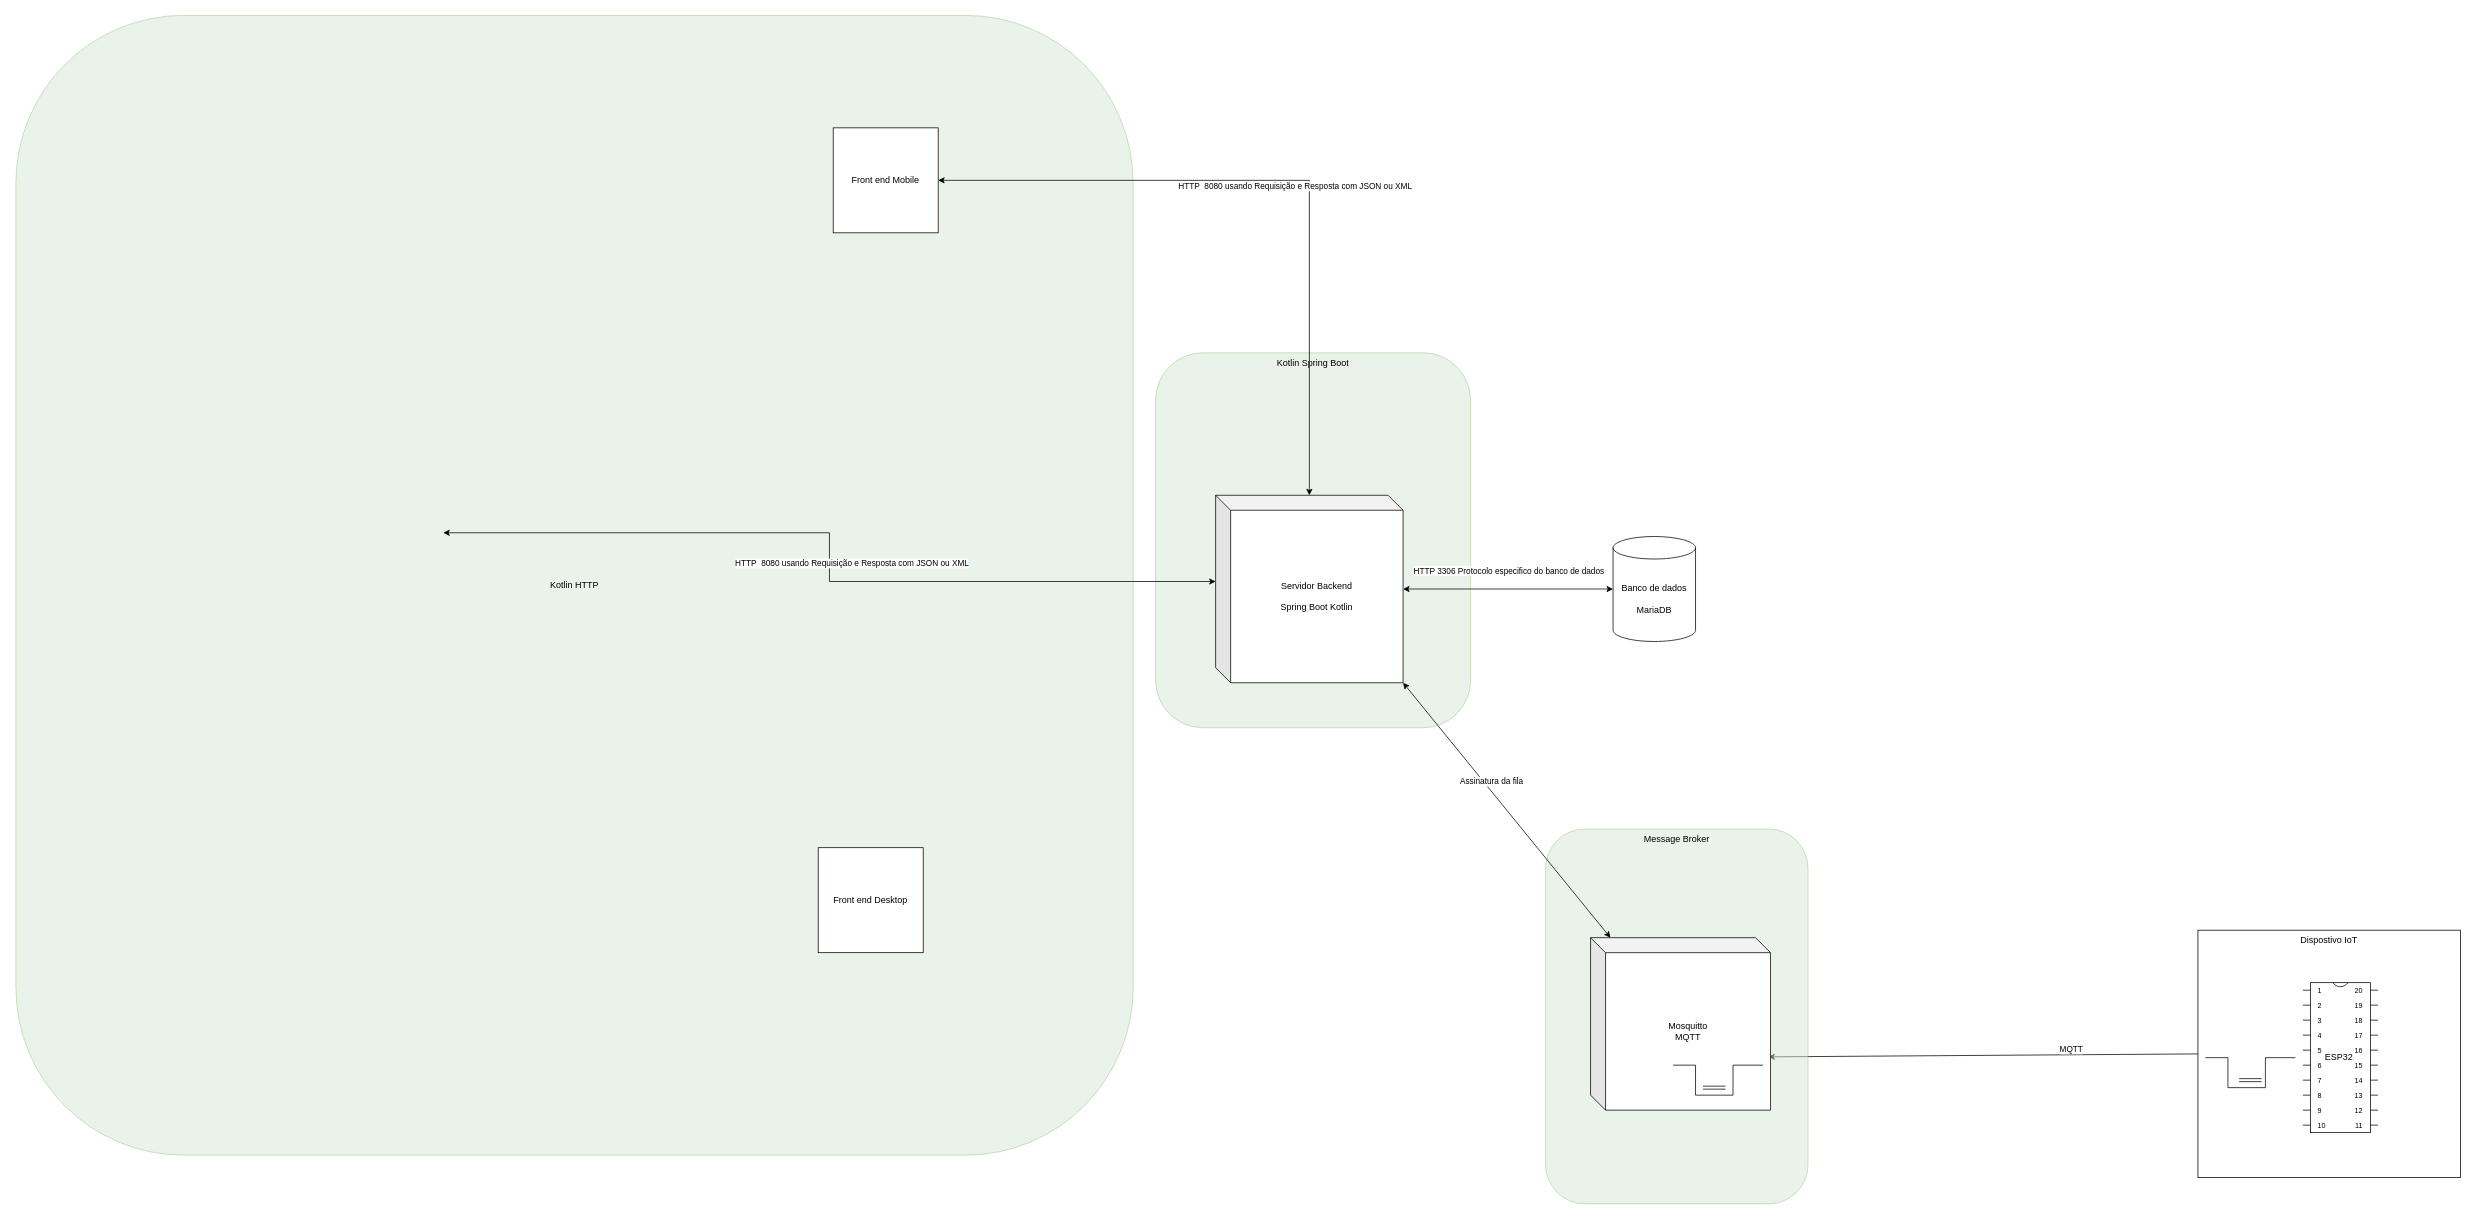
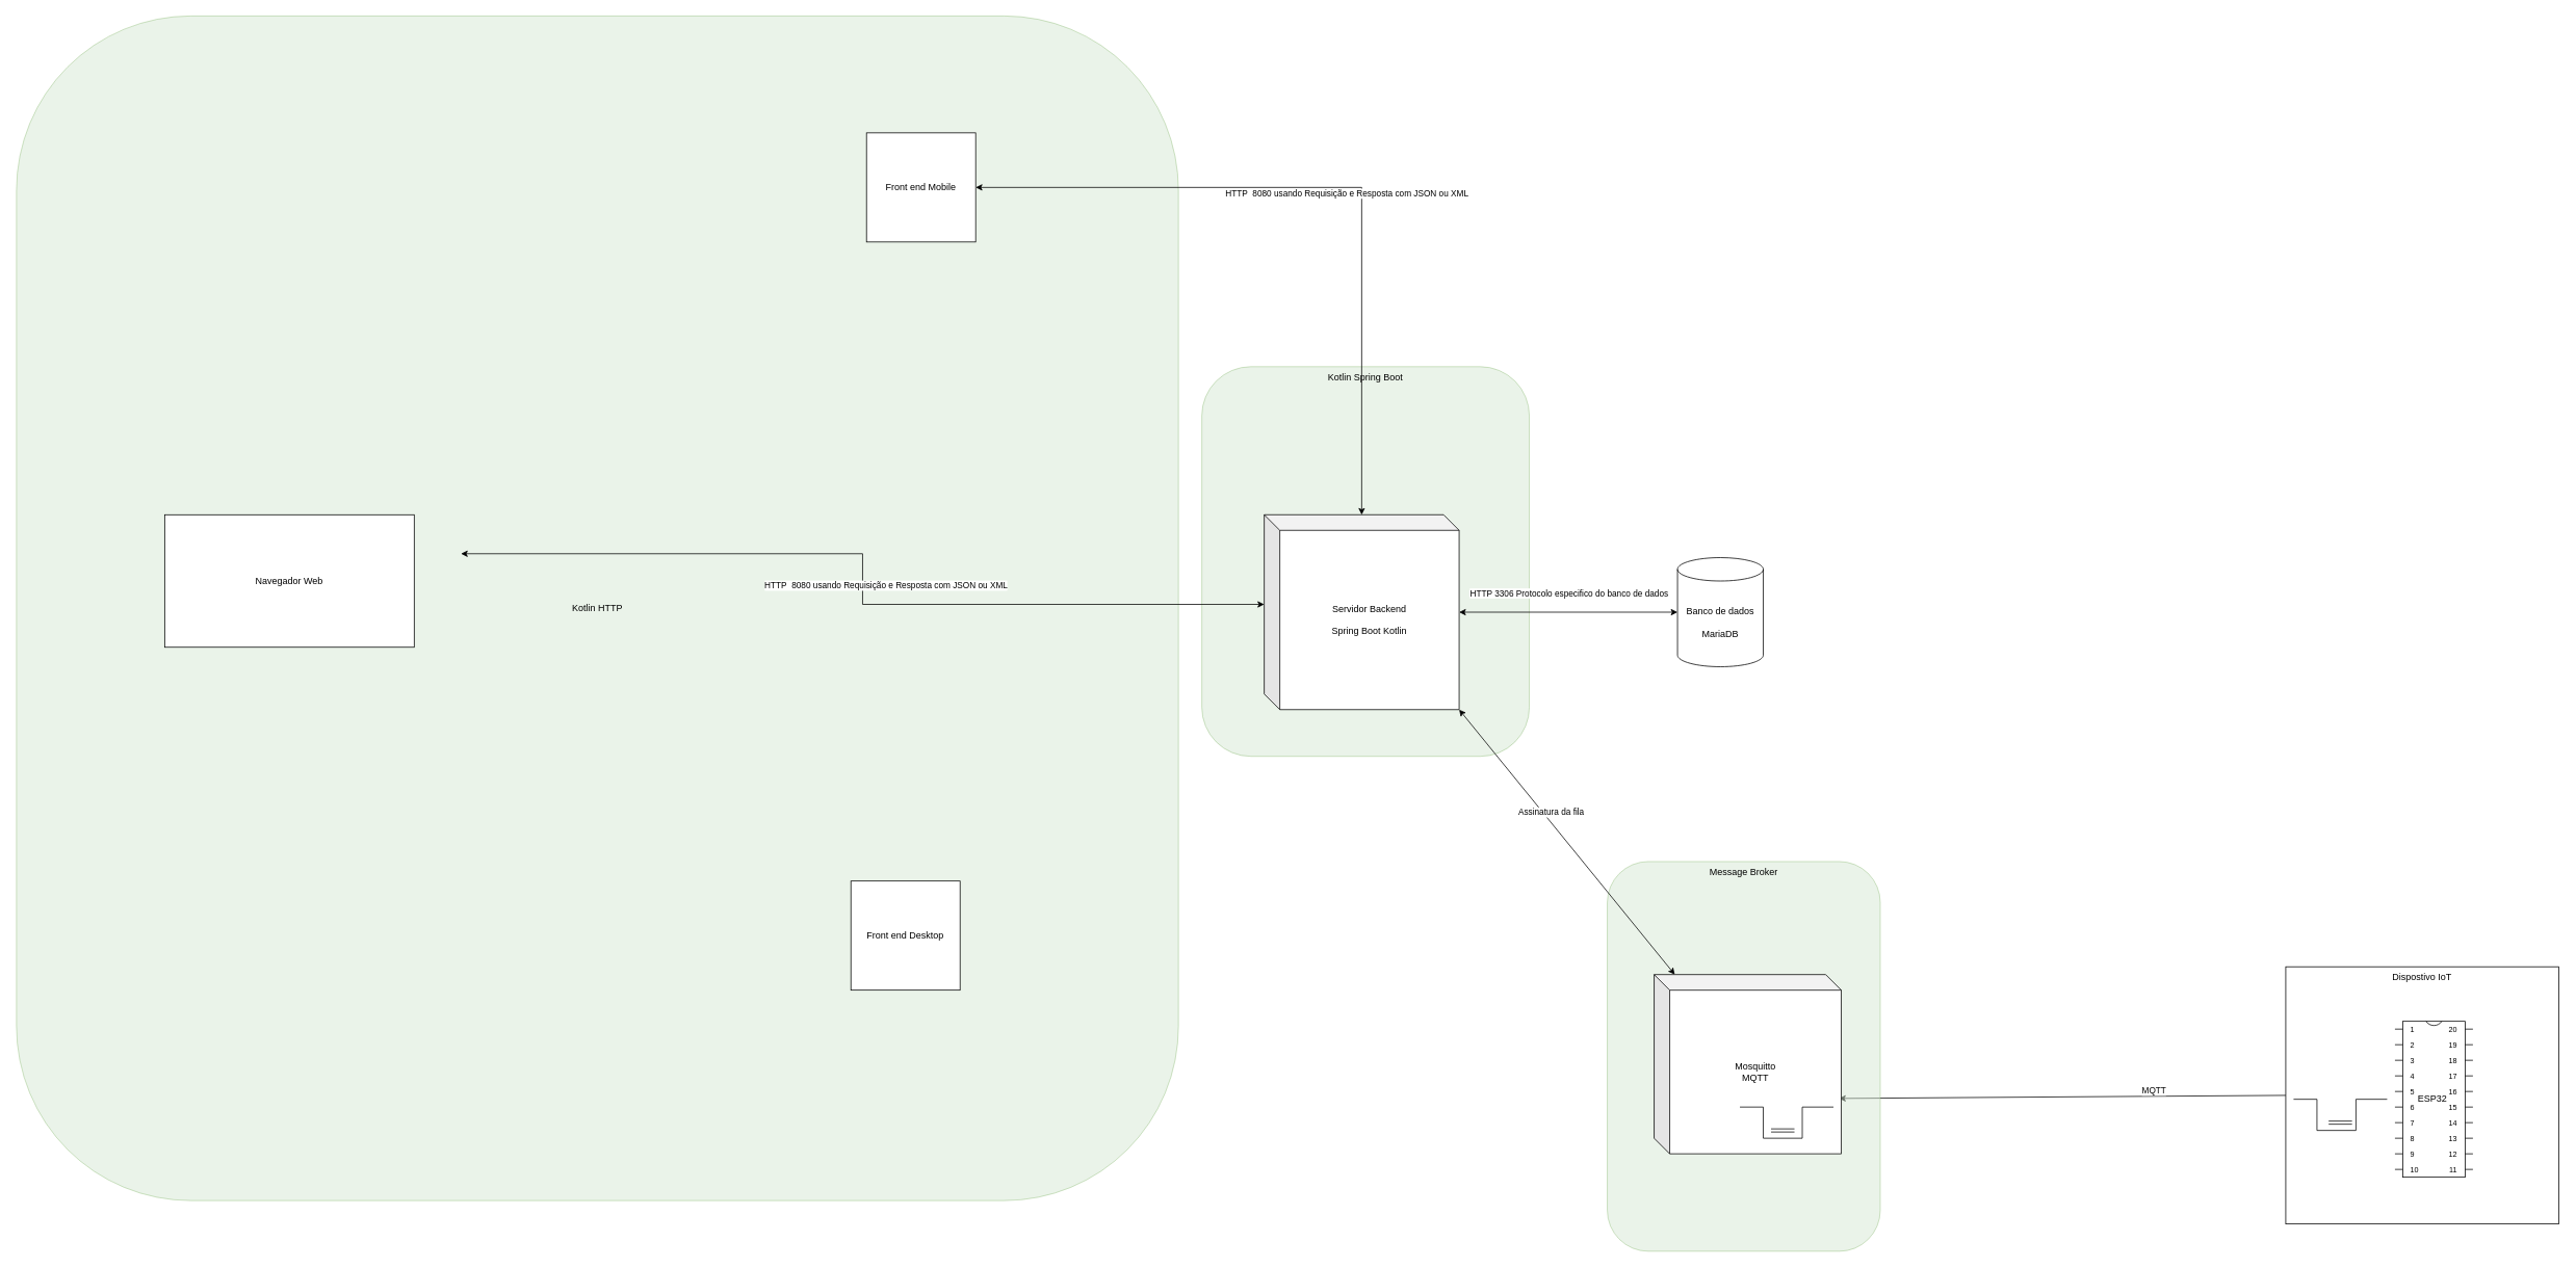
+ <mxCell id="19" value="Navegador Web" style="rounded=0;whiteSpace=wrap;html=1;" parent="17" vertex="1"><mxGeometry x="60" y="100" width="320" height="170" as="geometry" /></mxCell>
